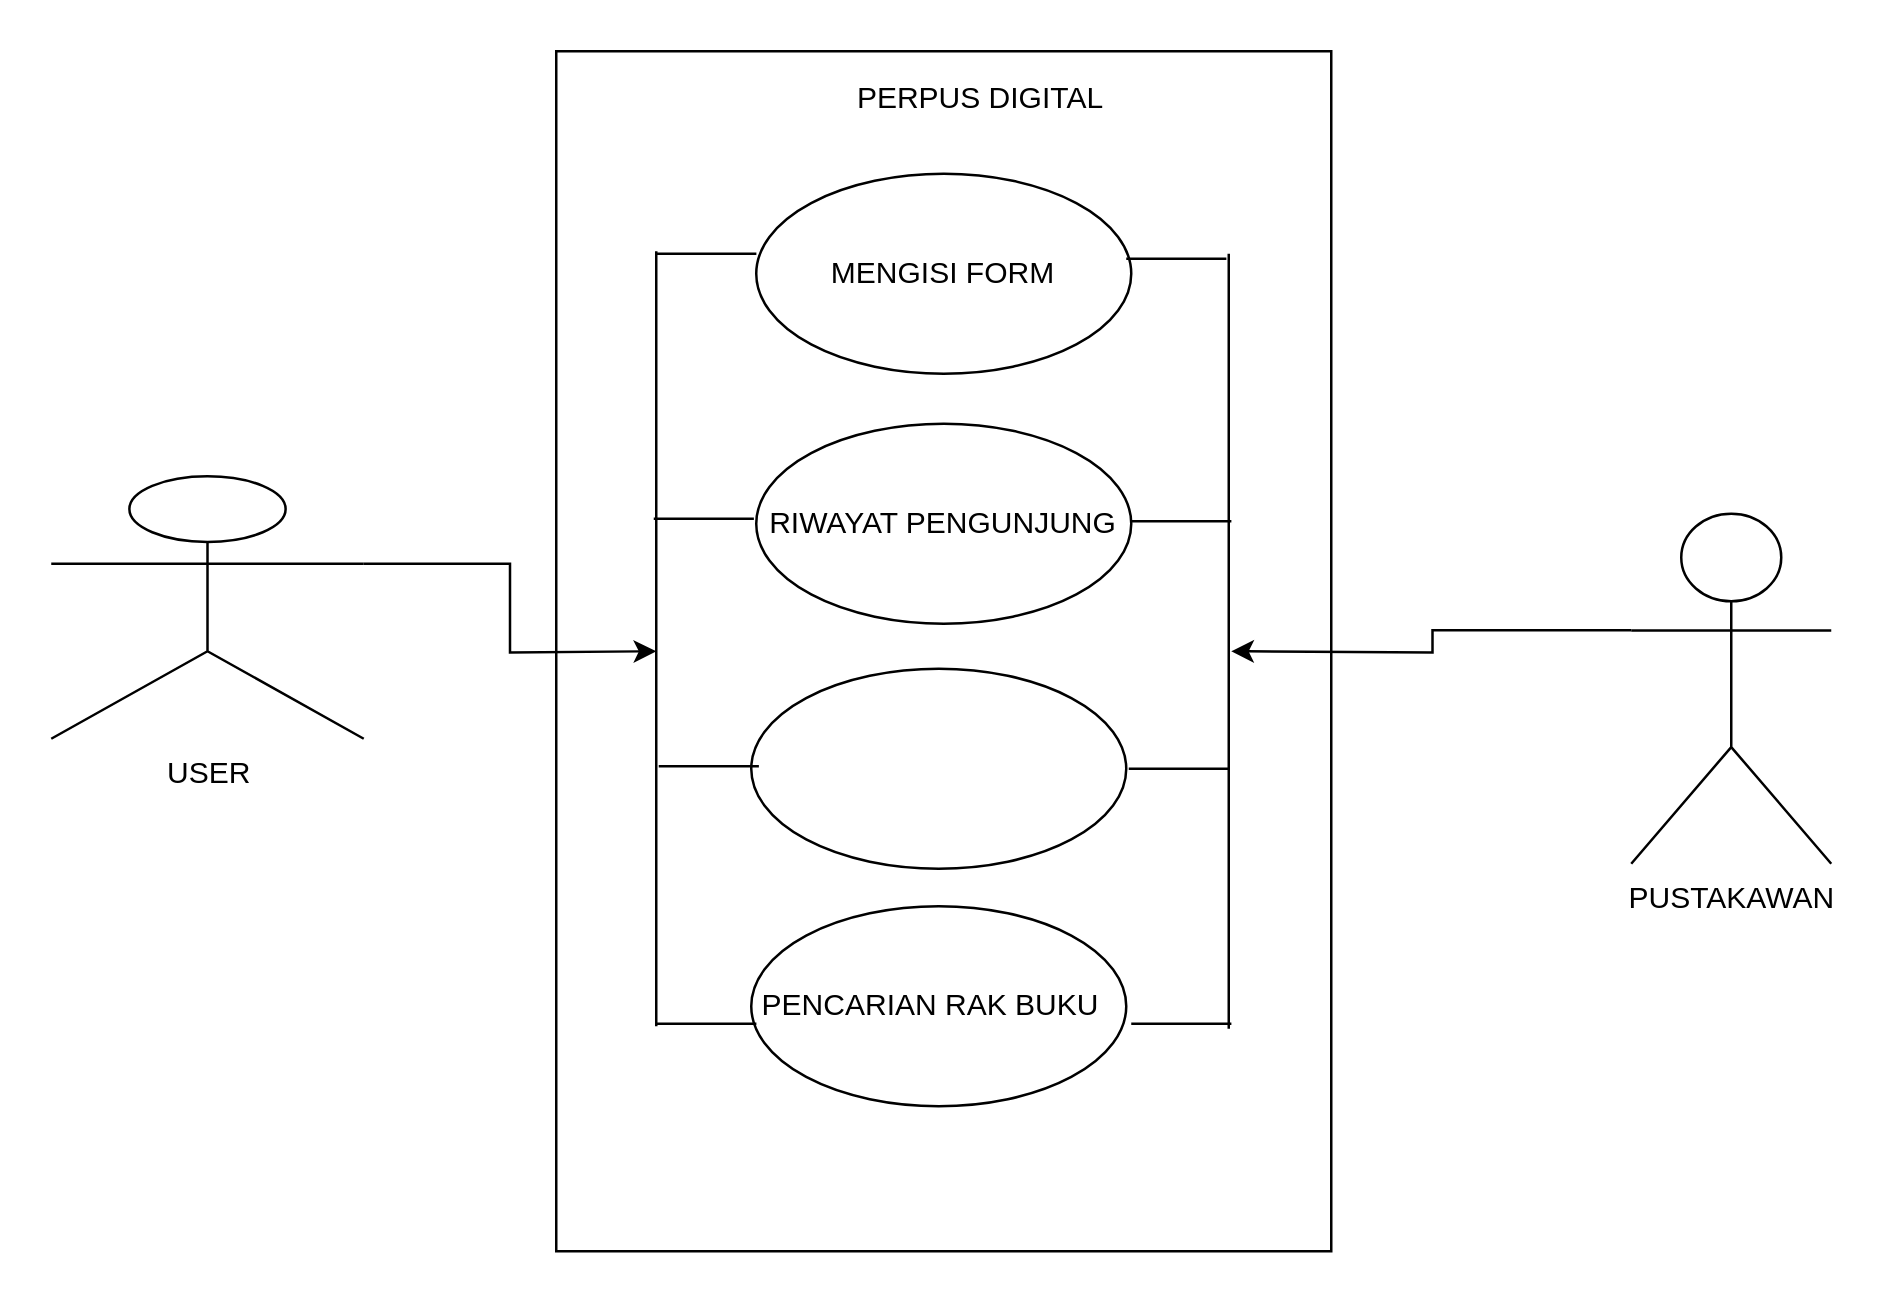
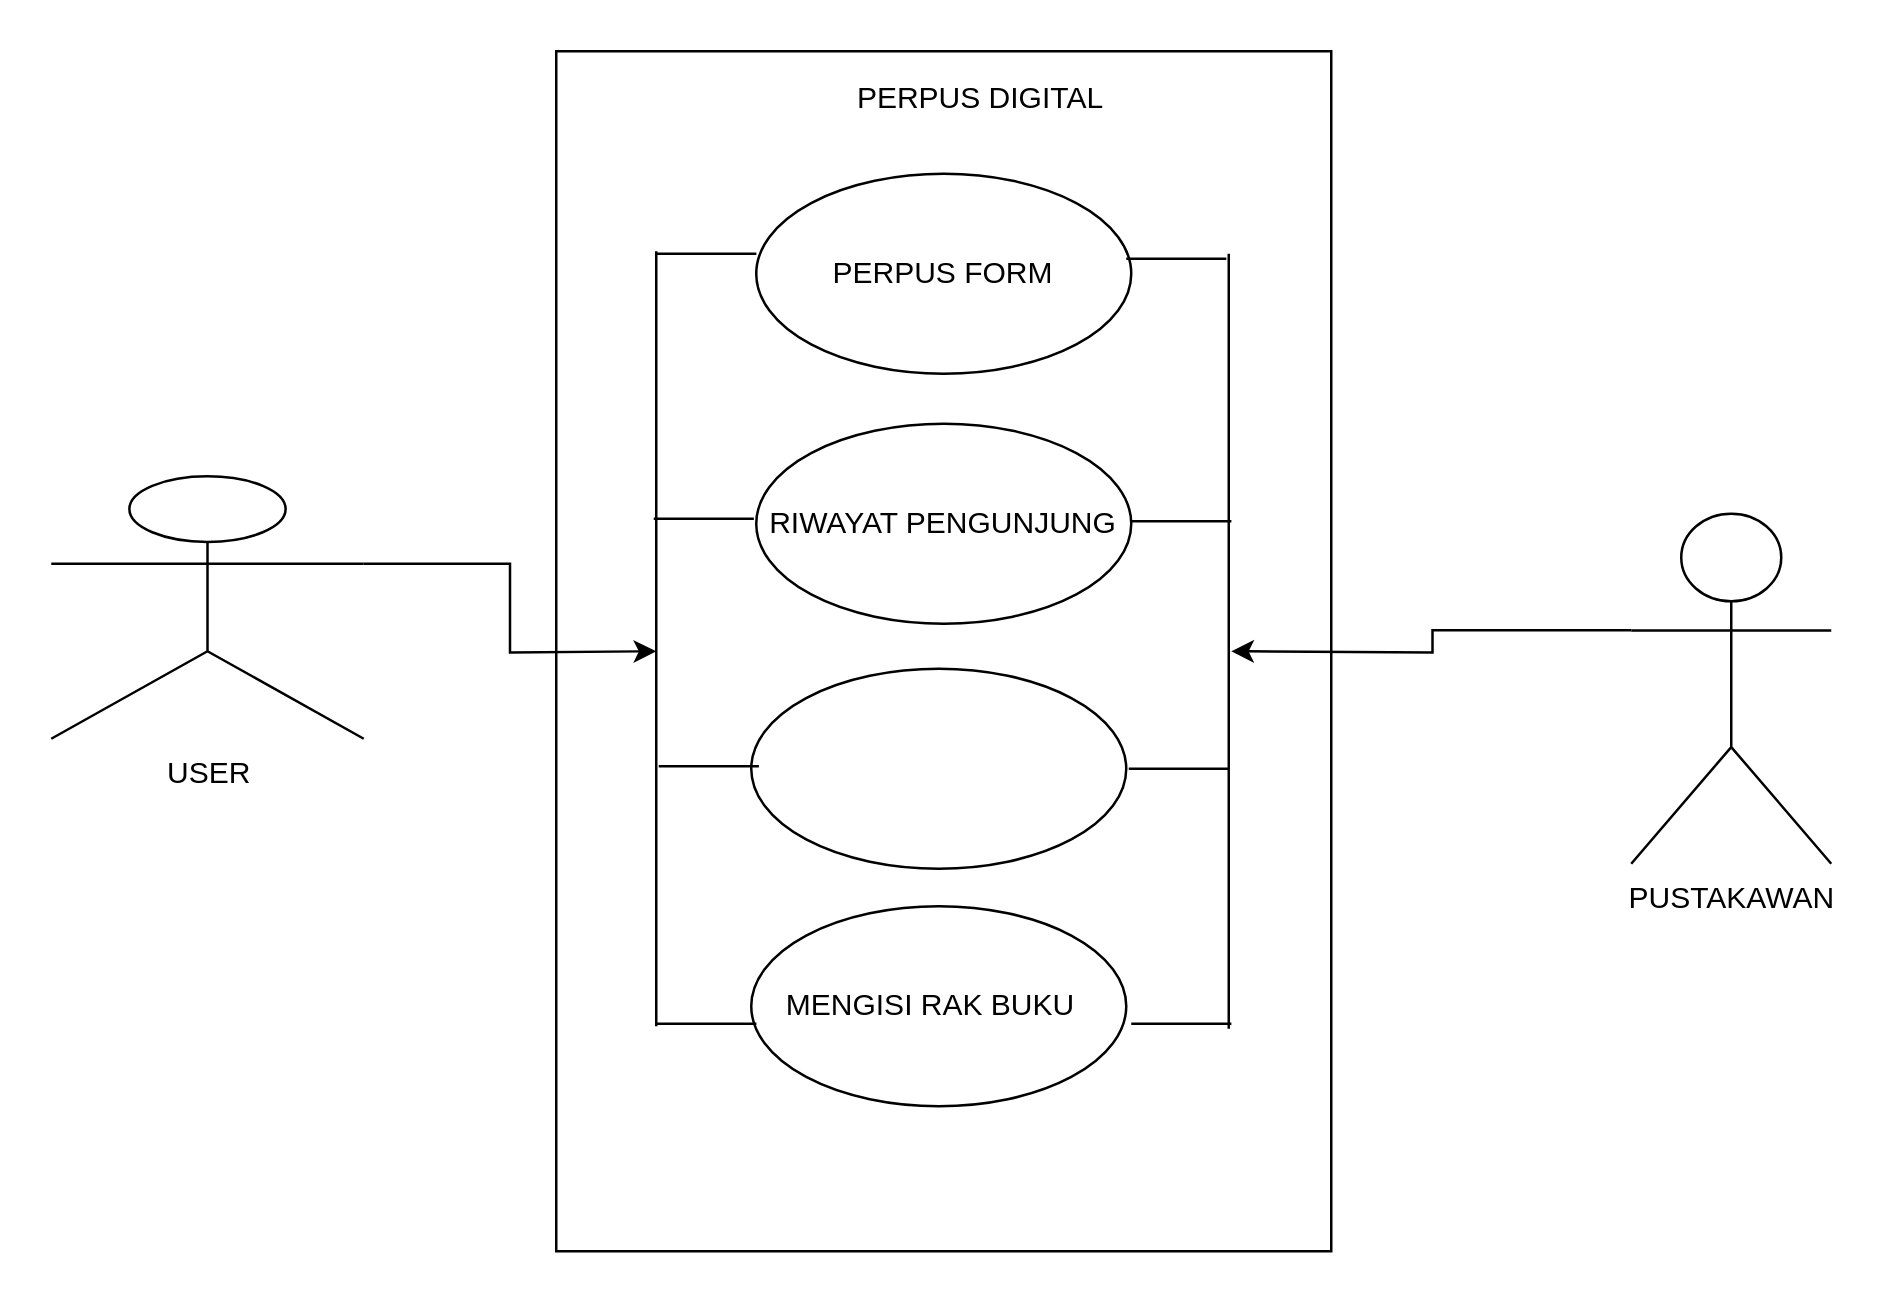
- <mxCell id="21" value="MENGISI FORM" style="text;html=1;align=center;verticalAlign=middle;whiteSpace=wrap;rounded=0;" vertex="1" parent="1"><mxGeometry x="327" y="94" width="100" height="30" as="geometry" /></mxCell>
+ <mxCell id="21" value="PERPUS FORM" style="text;html=1;align=center;verticalAlign=middle;whiteSpace=wrap;rounded=0;" vertex="1" parent="1"><mxGeometry x="327" y="94" width="100" height="30" as="geometry" /></mxCell>
- <mxCell id="23" value="PENCARIAN RAK BUKU" style="text;html=1;align=center;verticalAlign=middle;whiteSpace=wrap;rounded=0;" vertex="1" parent="1"><mxGeometry x="302" y="387" width="140" height="30" as="geometry" /></mxCell>
+ <mxCell id="23" value="MENGISI RAK BUKU" style="text;html=1;align=center;verticalAlign=middle;whiteSpace=wrap;rounded=0;" vertex="1" parent="1"><mxGeometry x="302" y="387" width="140" height="30" as="geometry" /></mxCell>
